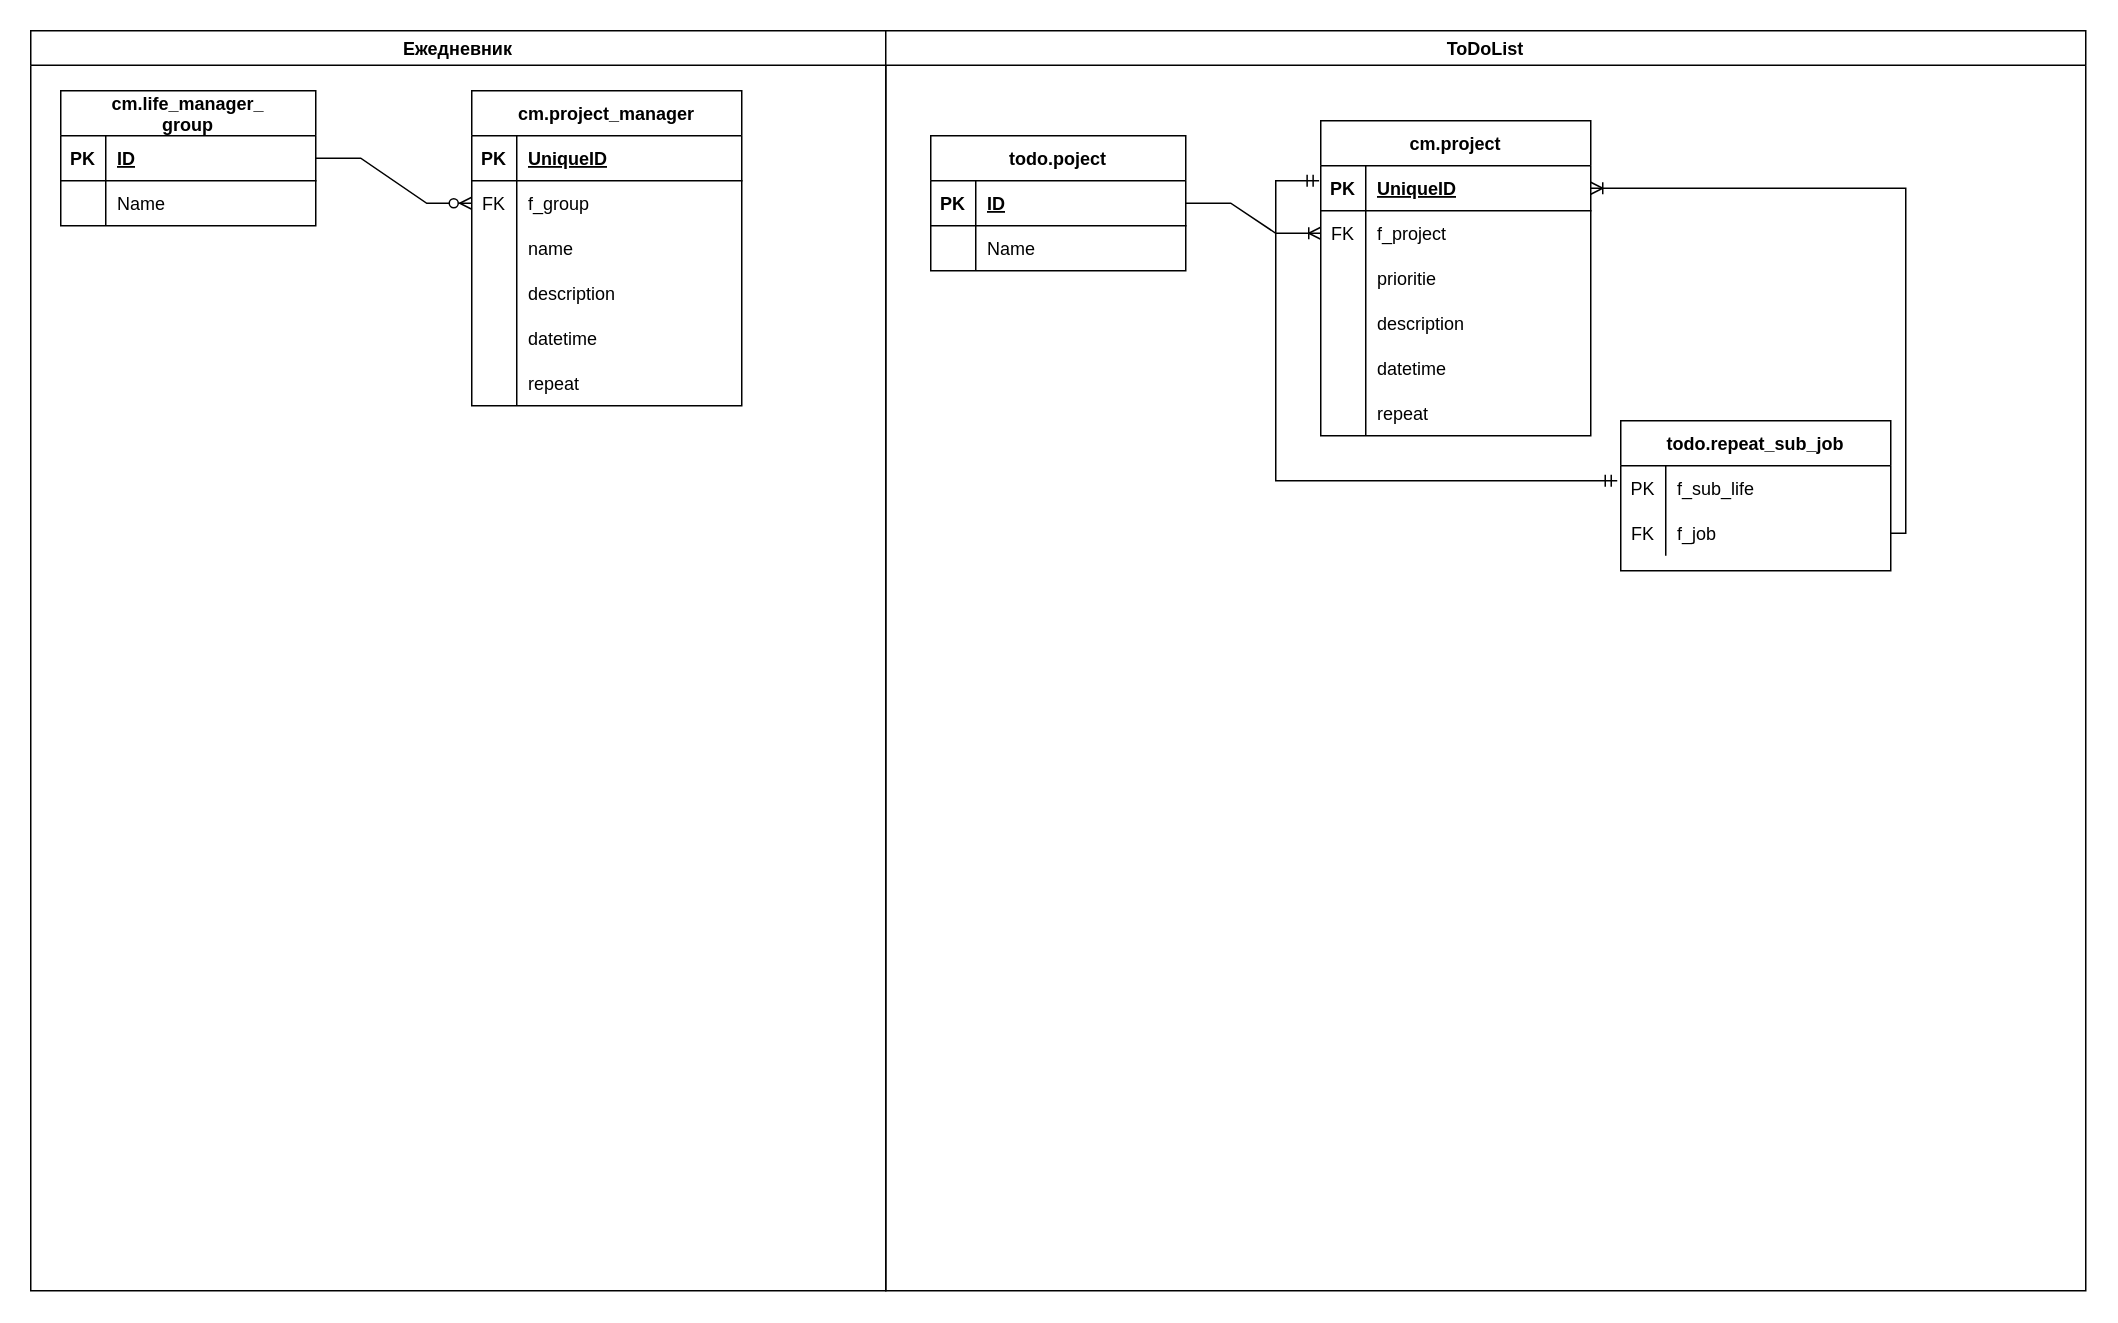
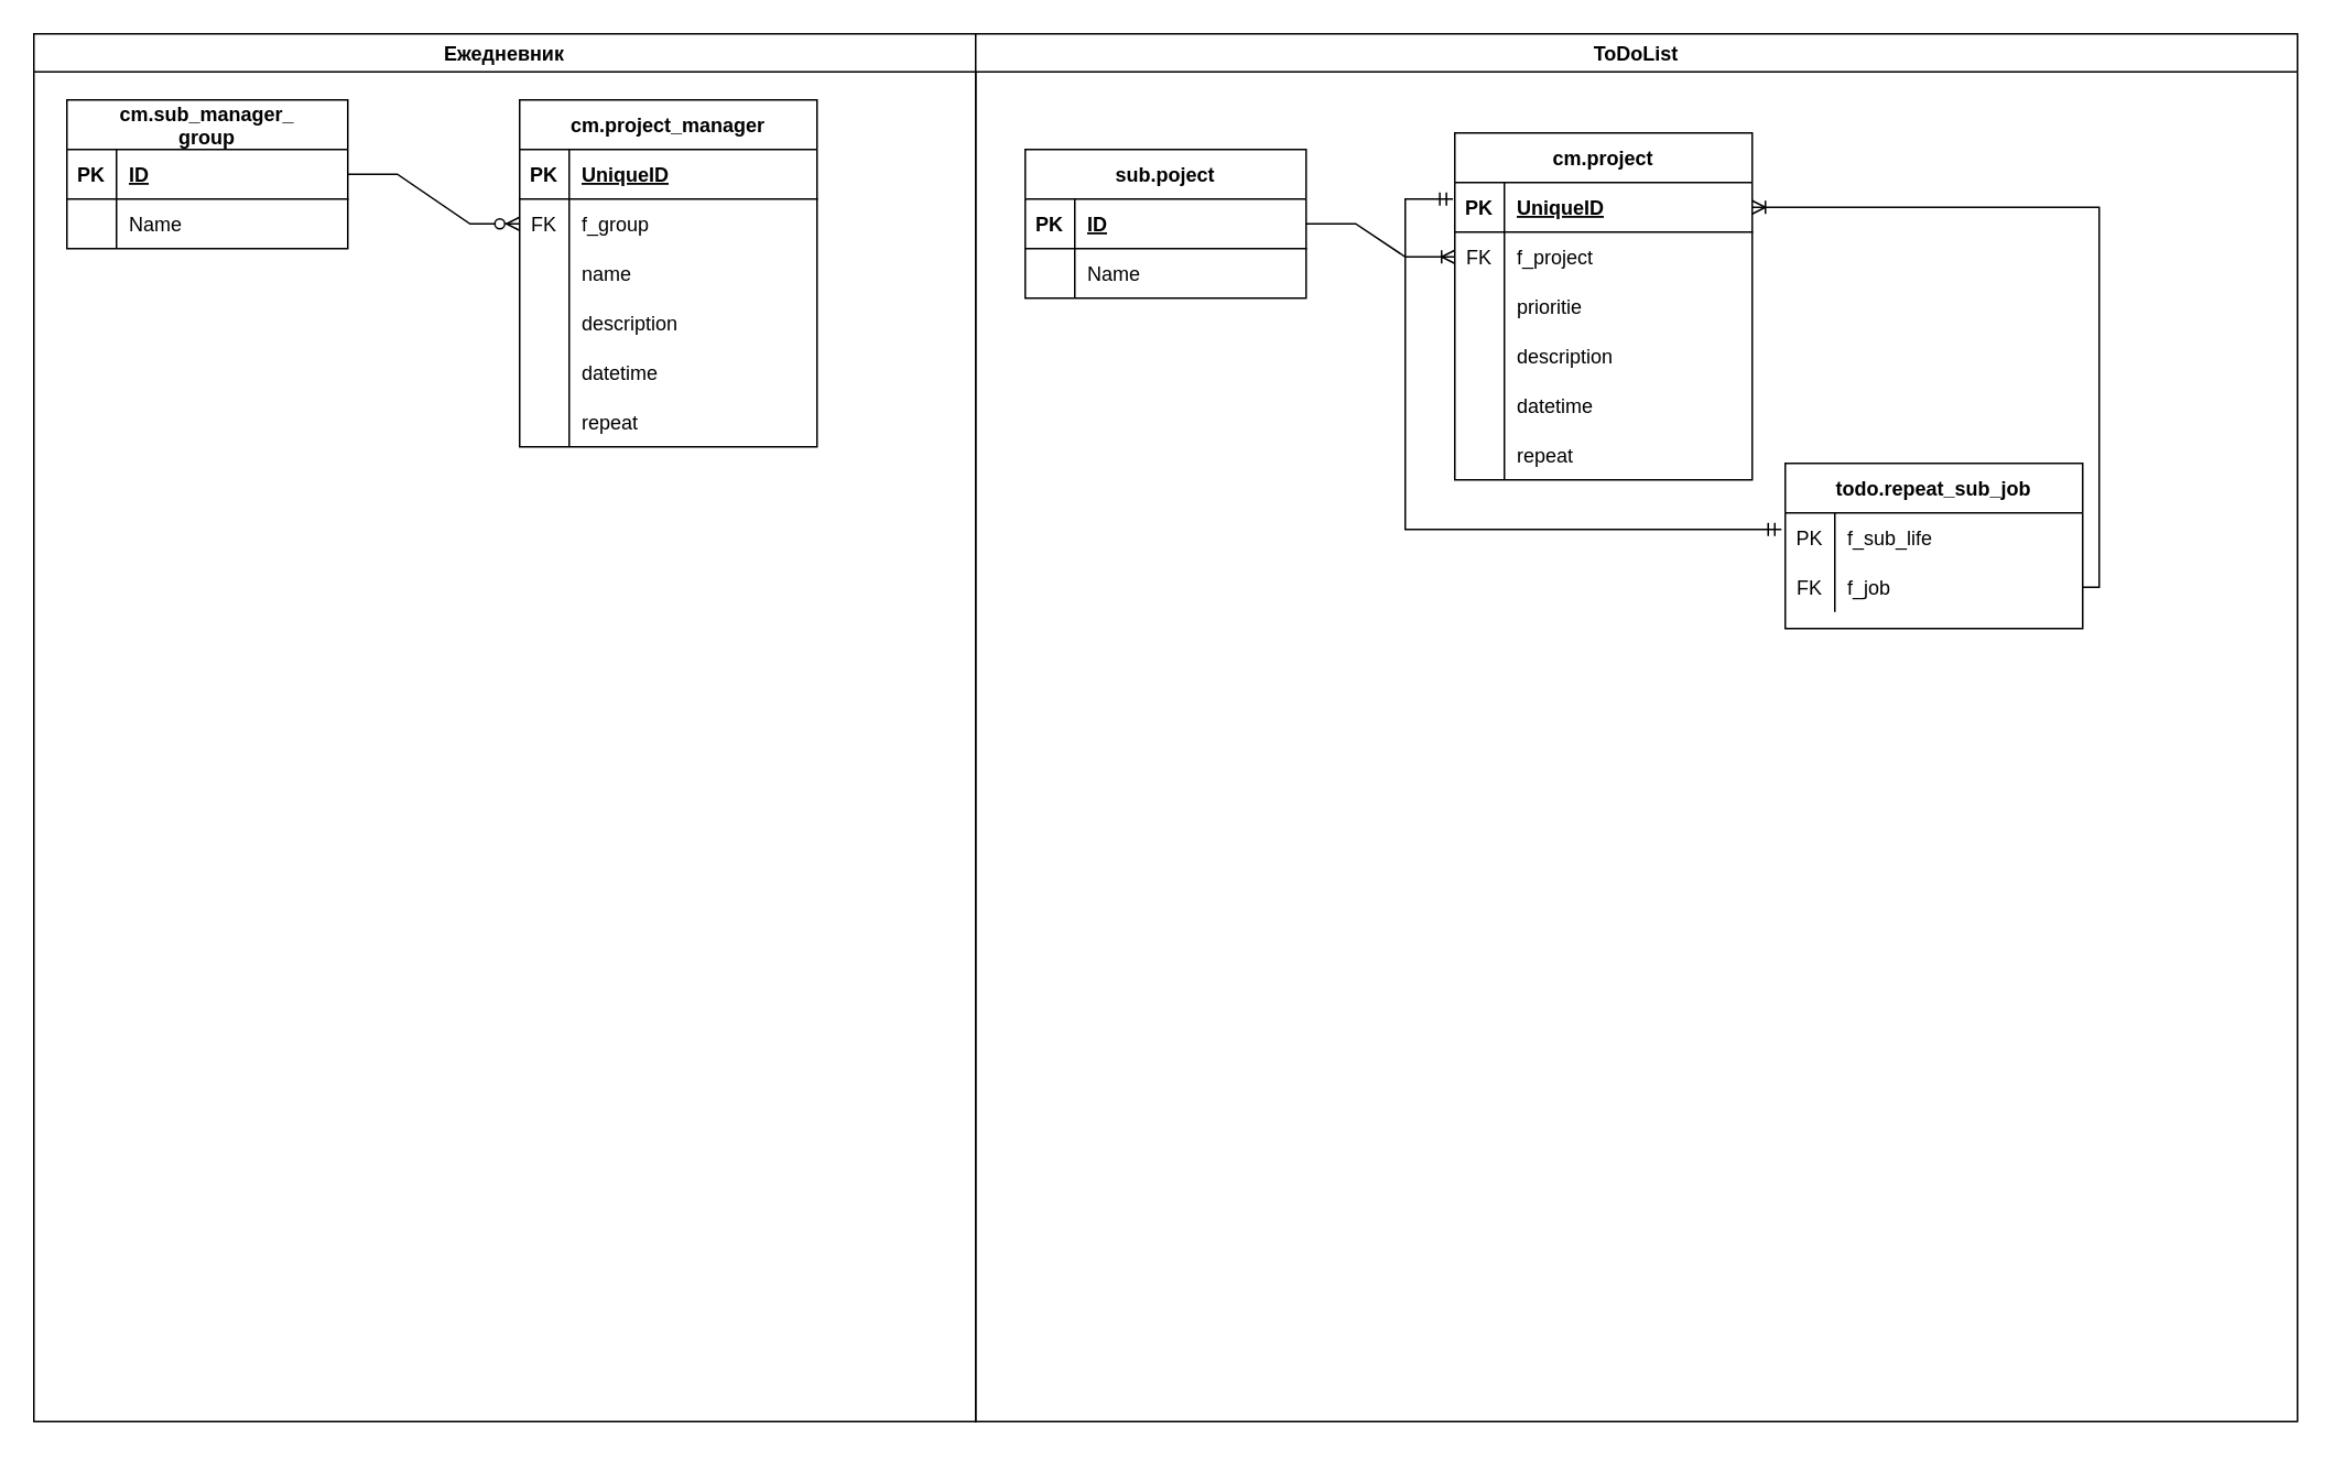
- <mxCell id="2" value="cm.life_manager_&#10;group" style="shape=table;startSize=30;container=1;collapsible=1;childLayout=tableLayout;fixedRows=1;rowLines=0;fontStyle=1;align=center;resizeLast=1;" vertex="1" parent="1"><mxGeometry x="40" y="60" width="170" height="90" as="geometry" /></mxCell>
+ <mxCell id="2" value="cm.sub_manager_&#10;group" style="shape=table;startSize=30;container=1;collapsible=1;childLayout=tableLayout;fixedRows=1;rowLines=0;fontStyle=1;align=center;resizeLast=1;" vertex="1" parent="1"><mxGeometry x="40" y="60" width="170" height="90" as="geometry" /></mxCell>
- <mxCell id="50" value="todo.poject" style="shape=table;startSize=30;container=1;collapsible=1;childLayout=tableLayout;fixedRows=1;rowLines=0;fontStyle=1;align=center;resizeLast=1;" vertex="1" parent="30"><mxGeometry x="30" y="70" width="170" height="90" as="geometry" /></mxCell>
+ <mxCell id="50" value="sub.poject" style="shape=table;startSize=30;container=1;collapsible=1;childLayout=tableLayout;fixedRows=1;rowLines=0;fontStyle=1;align=center;resizeLast=1;" vertex="1" parent="30"><mxGeometry x="30" y="70" width="170" height="90" as="geometry" /></mxCell>
